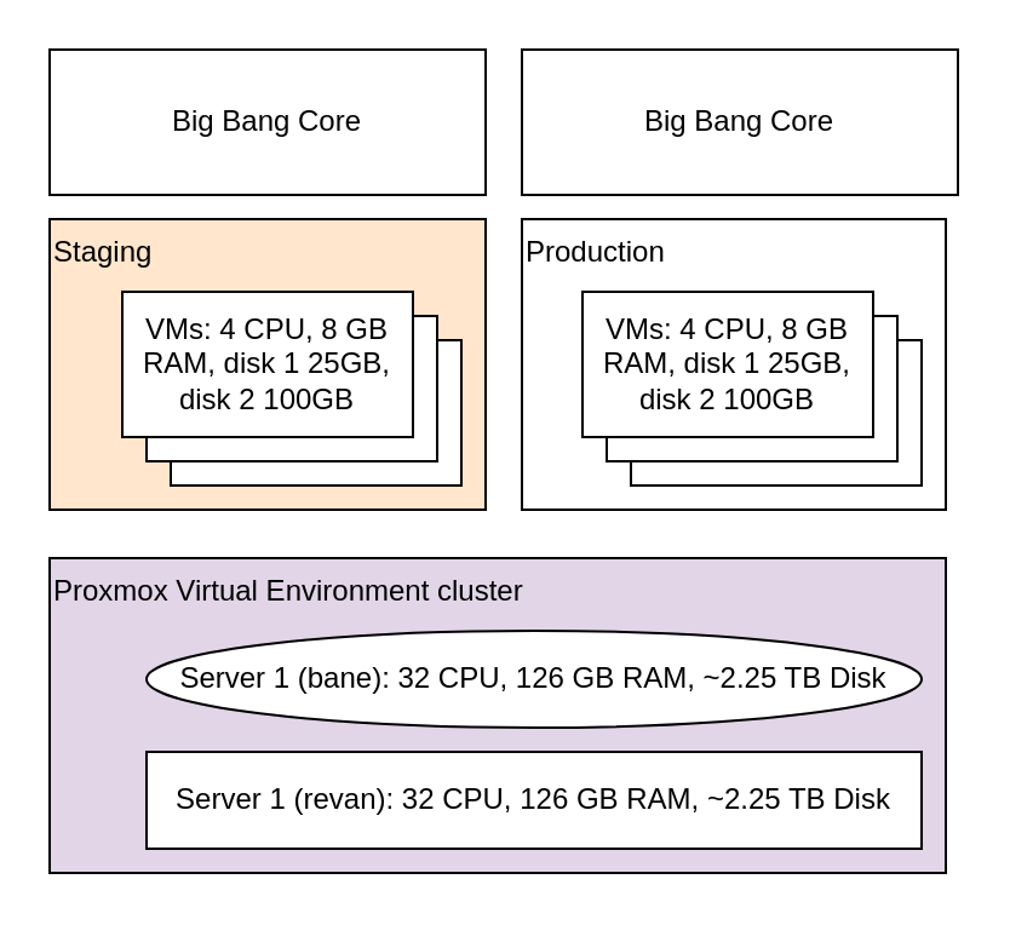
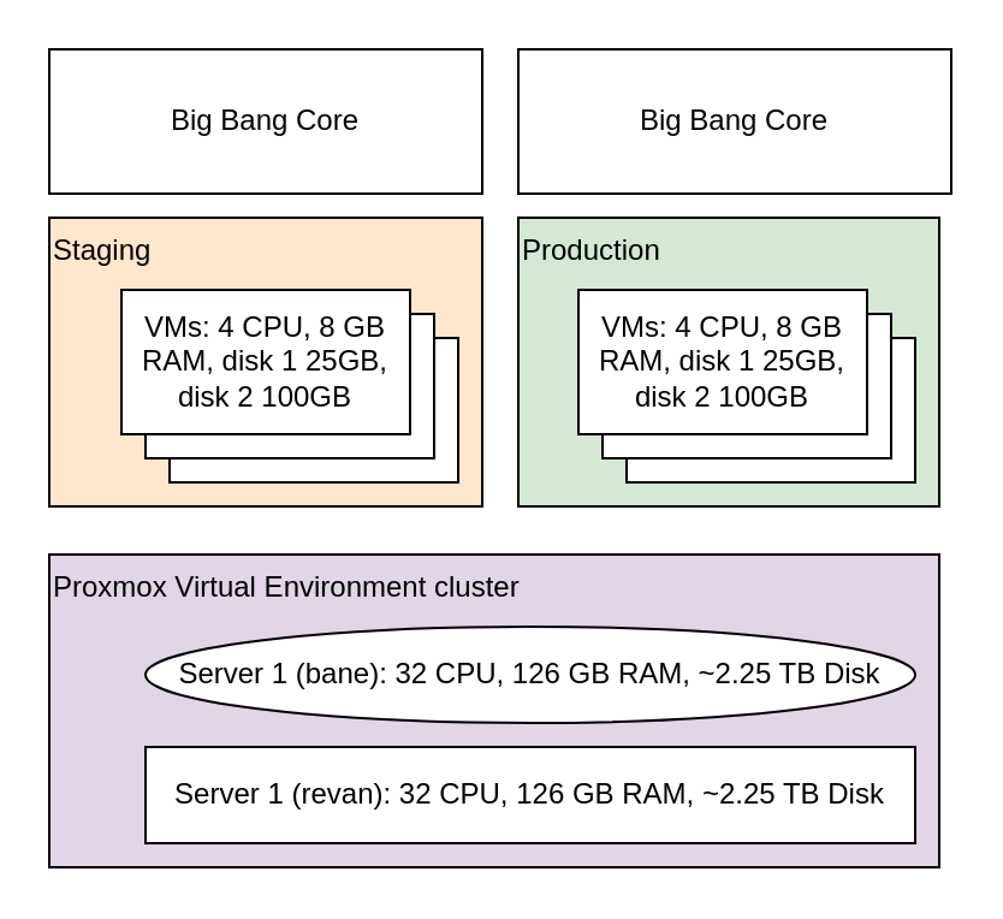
- <mxCell id="6" value="Production" style="rounded=0;whiteSpace=wrap;html=1;align=left;verticalAlign=top;" vertex="1" parent="1"><mxGeometry x="215" y="90" width="175" height="120" as="geometry" /></mxCell>
+ <mxCell id="6" value="Production" style="rounded=0;whiteSpace=wrap;html=1;align=left;verticalAlign=top;fillColor=#d5e8d4;" vertex="1" parent="1"><mxGeometry x="215" y="90" width="175" height="120" as="geometry" /></mxCell>
